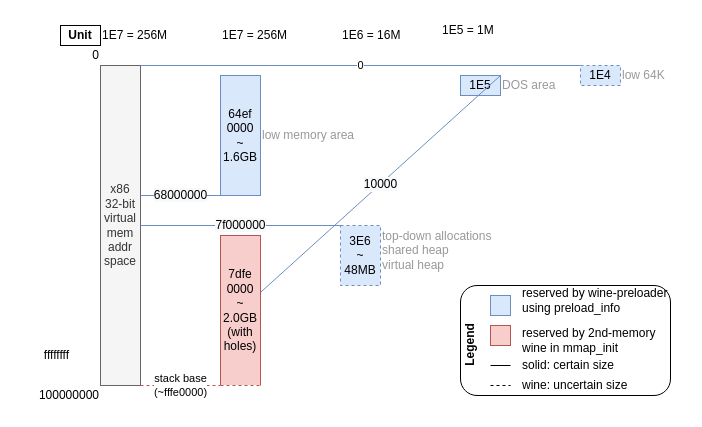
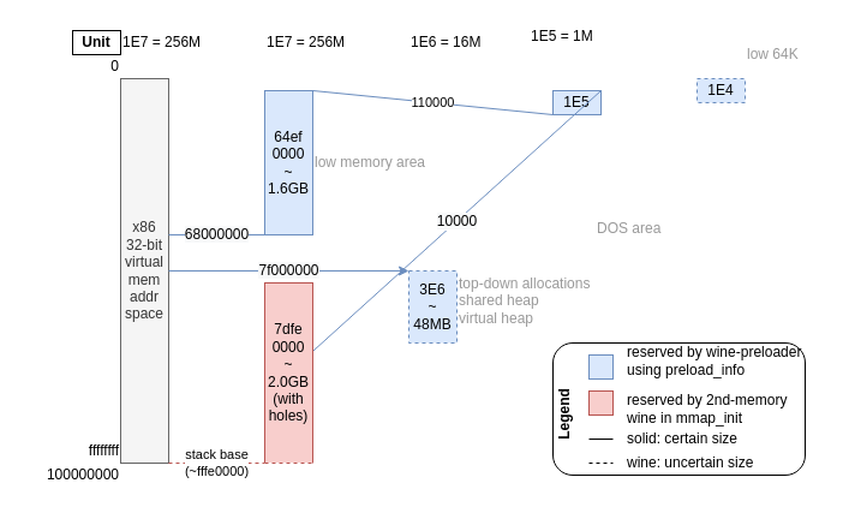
- <mxCell id="10" value="0" style="endArrow=none;html=1;exitX=1;exitY=0;exitDx=0;exitDy=0;entryX=0;entryY=0;entryDx=0;entryDy=0;fillColor=#dae8fc;strokeColor=#6c8ebf;" parent="1" source="3" target="8" edge="1"><mxGeometry width="50" height="50" relative="1" as="geometry"><mxPoint x="440" y="255" as="sourcePoint" /><mxPoint x="490" y="205" as="targetPoint" /></mxGeometry></mxCell>
- <mxCell id="18" value="&lt;font color=&quot;#999999&quot;&gt;low 64K&lt;/font&gt;" style="text;html=1;align=left;verticalAlign=middle;resizable=0;points=[];autosize=1;" parent="1" vertex="1"><mxGeometry x="620" y="65" width="60" height="20" as="geometry" /></mxCell>
+ <mxCell id="18" value="&lt;font color=&quot;#999999&quot;&gt;low 64K&lt;/font&gt;" style="text;html=1;align=left;verticalAlign=middle;resizable=0;points=[];autosize=1;" parent="1" vertex="1"><mxGeometry x="620" y="35" width="60" height="20" as="geometry" /></mxCell>
+ <mxCell id="16" value="110000" style="endArrow=none;html=1;entryX=0;entryY=1;entryDx=0;entryDy=0;exitX=1;exitY=0;exitDx=0;exitDy=0;fillColor=#dae8fc;strokeColor=#6c8ebf;" parent="1" source="15" target="11" edge="1"><mxGeometry width="50" height="50" relative="1" as="geometry"><mxPoint x="440" y="245" as="sourcePoint" /><mxPoint x="490" y="195" as="targetPoint" /></mxGeometry></mxCell>
- <mxCell id="19" value="&lt;font color=&quot;#999999&quot;&gt;DOS area&lt;/font&gt;" style="text;html=1;align=left;verticalAlign=middle;resizable=0;points=[];autosize=1;" parent="1" vertex="1"><mxGeometry x="500" y="75" width="70" height="20" as="geometry" /></mxCell>
+ <mxCell id="19" value="&lt;font color=&quot;#999999&quot;&gt;DOS area&lt;/font&gt;" style="text;html=1;align=left;verticalAlign=middle;resizable=0;points=[];autosize=1;" parent="1" vertex="1"><mxGeometry x="495" y="180" width="70" height="20" as="geometry" /></mxCell>
- <mxCell id="22" value="&lt;span style=&quot;font-size: 12px ; text-align: right ; background-color: rgb(248 , 249 , 250)&quot;&gt;7f000000&lt;/span&gt;" style="endArrow=none;html=1;exitX=1;exitY=0.5;exitDx=0;exitDy=0;entryX=0;entryY=0;entryDx=0;entryDy=0;fillColor=#dae8fc;strokeColor=#6c8ebf;" parent="1" source="3" target="21" edge="1"><mxGeometry width="50" height="50" relative="1" as="geometry"><mxPoint x="280" y="365" as="sourcePoint" /><mxPoint x="330" y="315" as="targetPoint" /></mxGeometry></mxCell>
+ <mxCell id="22" value="&lt;span style=&quot;font-size: 12px ; text-align: right ; background-color: rgb(248 , 249 , 250)&quot;&gt;7f000000&lt;/span&gt;" style="endArrow=classic;html=1;exitX=1;exitY=0.5;exitDx=0;exitDy=0;entryX=0;entryY=0;entryDx=0;entryDy=0;fillColor=#dae8fc;strokeColor=#6c8ebf;" parent="1" source="3" target="21" edge="1"><mxGeometry width="50" height="50" relative="1" as="geometry"><mxPoint x="280" y="365" as="sourcePoint" /><mxPoint x="330" y="315" as="targetPoint" /></mxGeometry></mxCell>
- <mxCell id="5" value="ffffffff" style="text;html=1;align=right;verticalAlign=middle;resizable=0;points=[];autosize=1;" parent="1" vertex="1"><mxGeometry x="30" y="345" width="40" height="20" as="geometry" /></mxCell>
+ <mxCell id="5" value="ffffffff" style="text;html=1;align=right;verticalAlign=middle;resizable=0;points=[];autosize=1;" parent="1" vertex="1"><mxGeometry x="60" y="365" width="40" height="20" as="geometry" /></mxCell>
